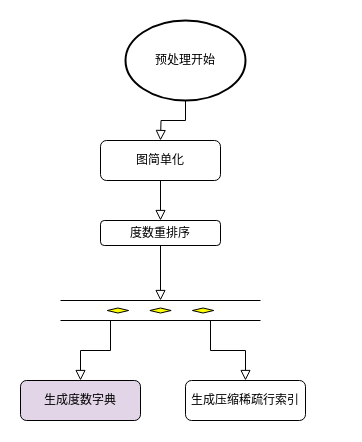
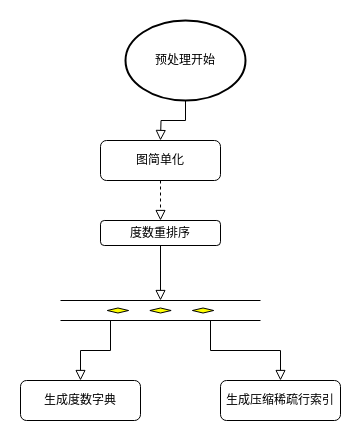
- <mxCell id="7" value="" style="rounded=0;html=1;jettySize=auto;orthogonalLoop=1;fontSize=11;endArrow=block;endFill=0;endSize=8;strokeWidth=1;shadow=0;labelBackgroundColor=none;edgeStyle=orthogonalEdgeStyle;exitX=0.5;exitY=1;exitDx=0;exitDy=0;entryX=0.5;entryY=0;entryDx=0;entryDy=0;" edge="1" parent="1" source="3" target="4"><mxGeometry relative="1" as="geometry"><mxPoint x="170" y="110" as="sourcePoint" /><mxPoint x="170" y="150" as="targetPoint" /></mxGeometry></mxCell>
+ <mxCell id="7" value="" style="rounded=0;html=1;jettySize=auto;orthogonalLoop=1;fontSize=11;endArrow=block;endFill=0;endSize=8;strokeWidth=1;shadow=0;labelBackgroundColor=none;edgeStyle=orthogonalEdgeStyle;exitX=0.5;exitY=1;exitDx=0;exitDy=0;entryX=0.5;entryY=0;entryDx=0;entryDy=0;dashed=1;" edge="1" parent="1" source="3" target="4"><mxGeometry relative="1" as="geometry"><mxPoint x="170" y="110" as="sourcePoint" /><mxPoint x="170" y="150" as="targetPoint" /></mxGeometry></mxCell>
- <mxCell id="5" value="生成度数字典" style="rounded=1;whiteSpace=wrap;html=1;fontSize=12;glass=0;strokeWidth=1;shadow=0;fillColor=#e1d5e7;" vertex="1" parent="1"><mxGeometry x="20" y="380" width="120" height="40" as="geometry" /></mxCell>
+ <mxCell id="5" value="生成度数字典" style="rounded=1;whiteSpace=wrap;html=1;fontSize=12;glass=0;strokeWidth=1;shadow=0;" vertex="1" parent="1"><mxGeometry x="20" y="380" width="120" height="40" as="geometry" /></mxCell>
- <mxCell id="6" value="生成压缩稀疏行索引" style="rounded=1;whiteSpace=wrap;html=1;fontSize=12;glass=0;strokeWidth=1;shadow=0;" vertex="1" parent="1"><mxGeometry x="185" y="380" width="120" height="40" as="geometry" /></mxCell>
+ <mxCell id="6" value="生成压缩稀疏行索引" style="rounded=1;whiteSpace=wrap;html=1;fontSize=12;glass=0;strokeWidth=1;shadow=0;" vertex="1" parent="1"><mxGeometry x="220" y="380" width="120" height="40" as="geometry" /></mxCell>
